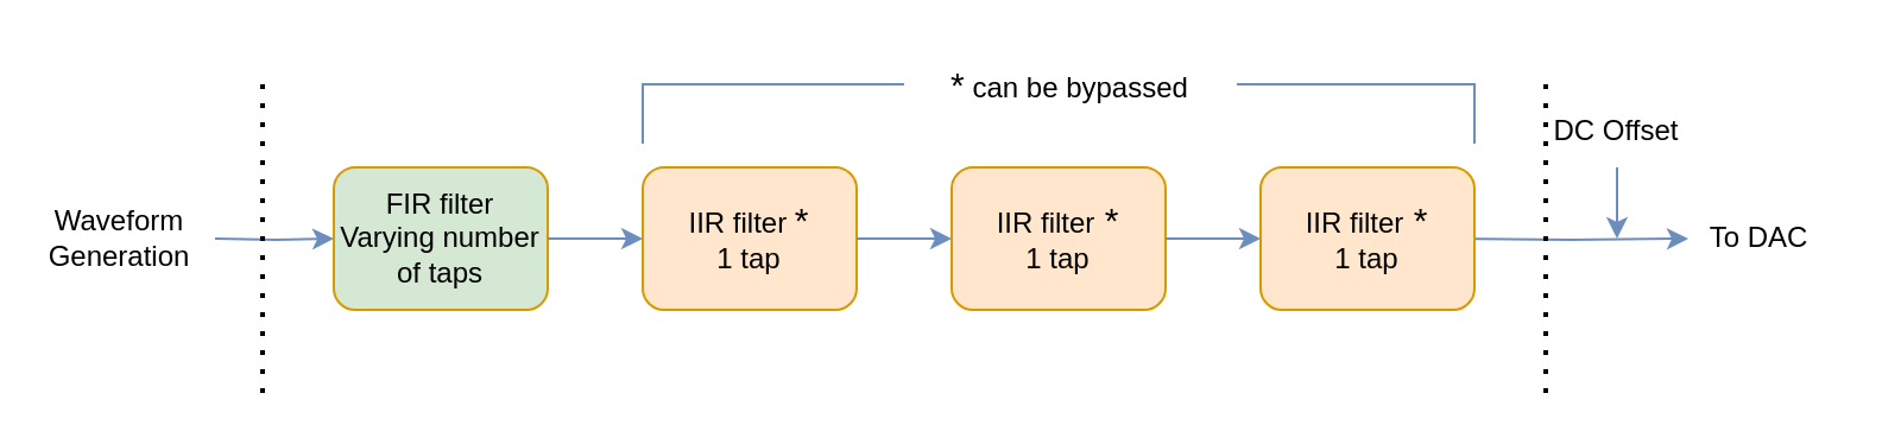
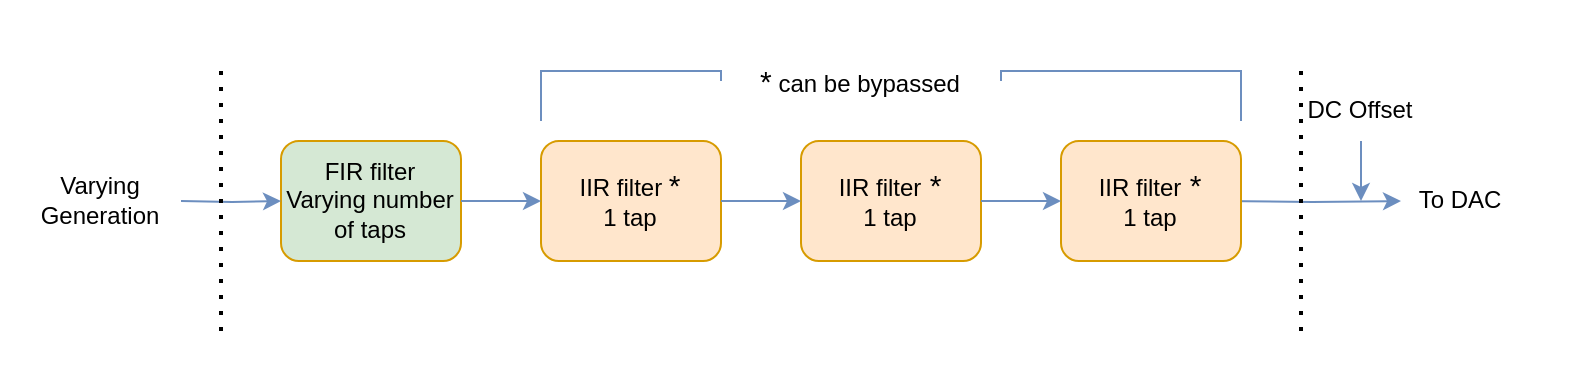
- <mxCell id="17" value="&lt;font style=&quot;font-size: 15px&quot;&gt;*&lt;/font&gt;&lt;font style=&quot;font-size: 12px&quot;&gt; can be bypassed&lt;/font&gt;" style="text;html=1;strokeColor=none;fillColor=none;align=center;verticalAlign=middle;whiteSpace=wrap;rounded=0;fontSize=15;" parent="1" vertex="1"><mxGeometry x="380" y="20" width="140" height="30" as="geometry" /></mxCell>
+ <mxCell id="17" value="&lt;font style=&quot;font-size: 15px&quot;&gt;*&lt;/font&gt;&lt;font style=&quot;font-size: 12px&quot;&gt; can be bypassed&lt;/font&gt;" style="text;html=1;strokeColor=none;fillColor=none;align=center;verticalAlign=middle;whiteSpace=wrap;rounded=0;fontSize=15;" parent="1" vertex="1"><mxGeometry x="360" y="25" width="140" height="30" as="geometry" /></mxCell>
- <mxCell id="11" value="Waveform Generation" style="text;html=1;strokeColor=none;fillColor=none;align=center;verticalAlign=middle;whiteSpace=wrap;rounded=0;" parent="1" vertex="1"><mxGeometry x="20" y="85" width="60" height="30" as="geometry" /></mxCell>
+ <mxCell id="11" value="Varying Generation" style="text;html=1;strokeColor=none;fillColor=none;align=center;verticalAlign=middle;whiteSpace=wrap;rounded=0;" parent="1" vertex="1"><mxGeometry x="20" y="85" width="60" height="30" as="geometry" /></mxCell>
- <mxCell id="12" value="To DAC" style="text;html=1;strokeColor=none;fillColor=none;align=center;verticalAlign=middle;whiteSpace=wrap;rounded=0;" parent="1" vertex="1"><mxGeometry x="710" y="85" width="60" height="30" as="geometry" /></mxCell>
+ <mxCell id="12" value="To DAC" style="text;html=1;strokeColor=none;fillColor=none;align=center;verticalAlign=middle;whiteSpace=wrap;rounded=0;" parent="1" vertex="1"><mxGeometry x="700" y="85" width="60" height="30" as="geometry" /></mxCell>
